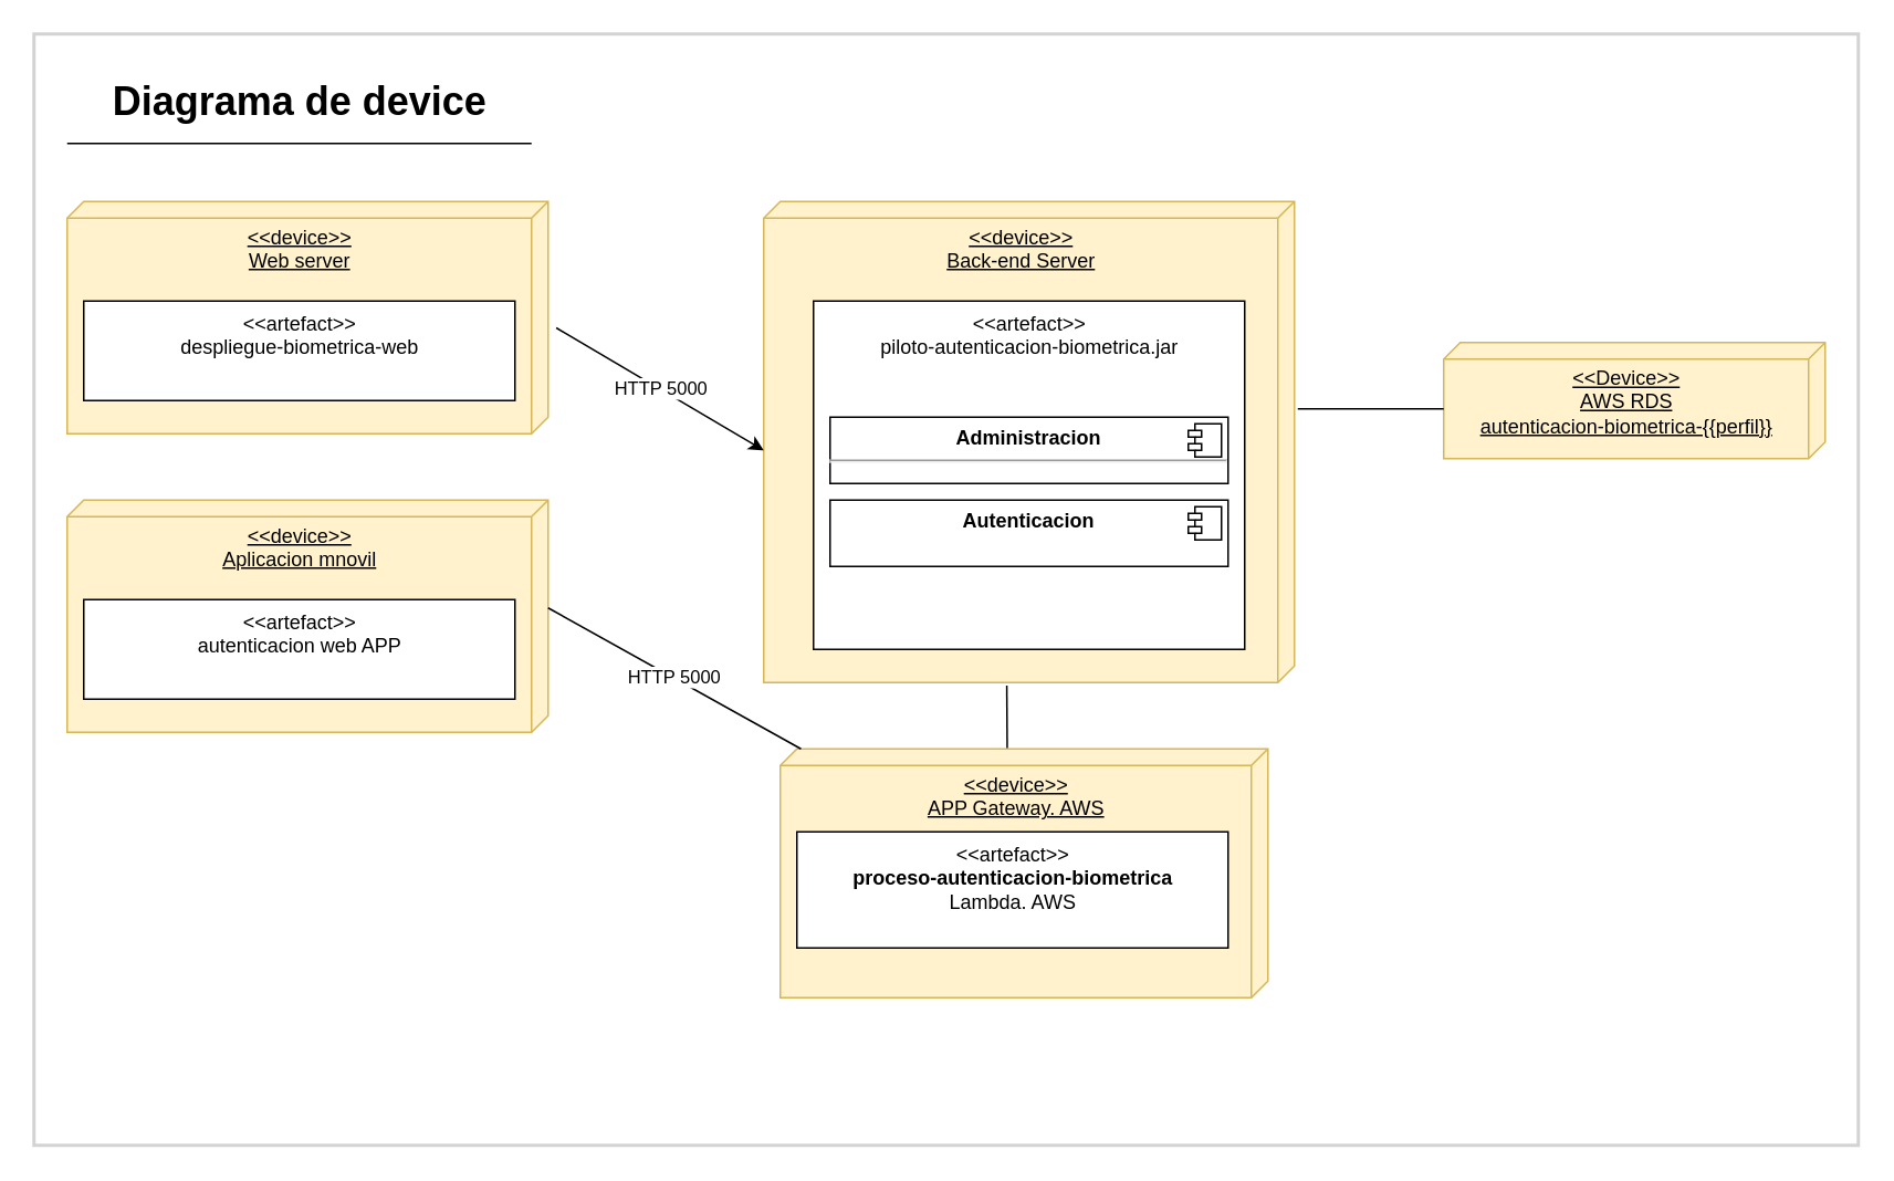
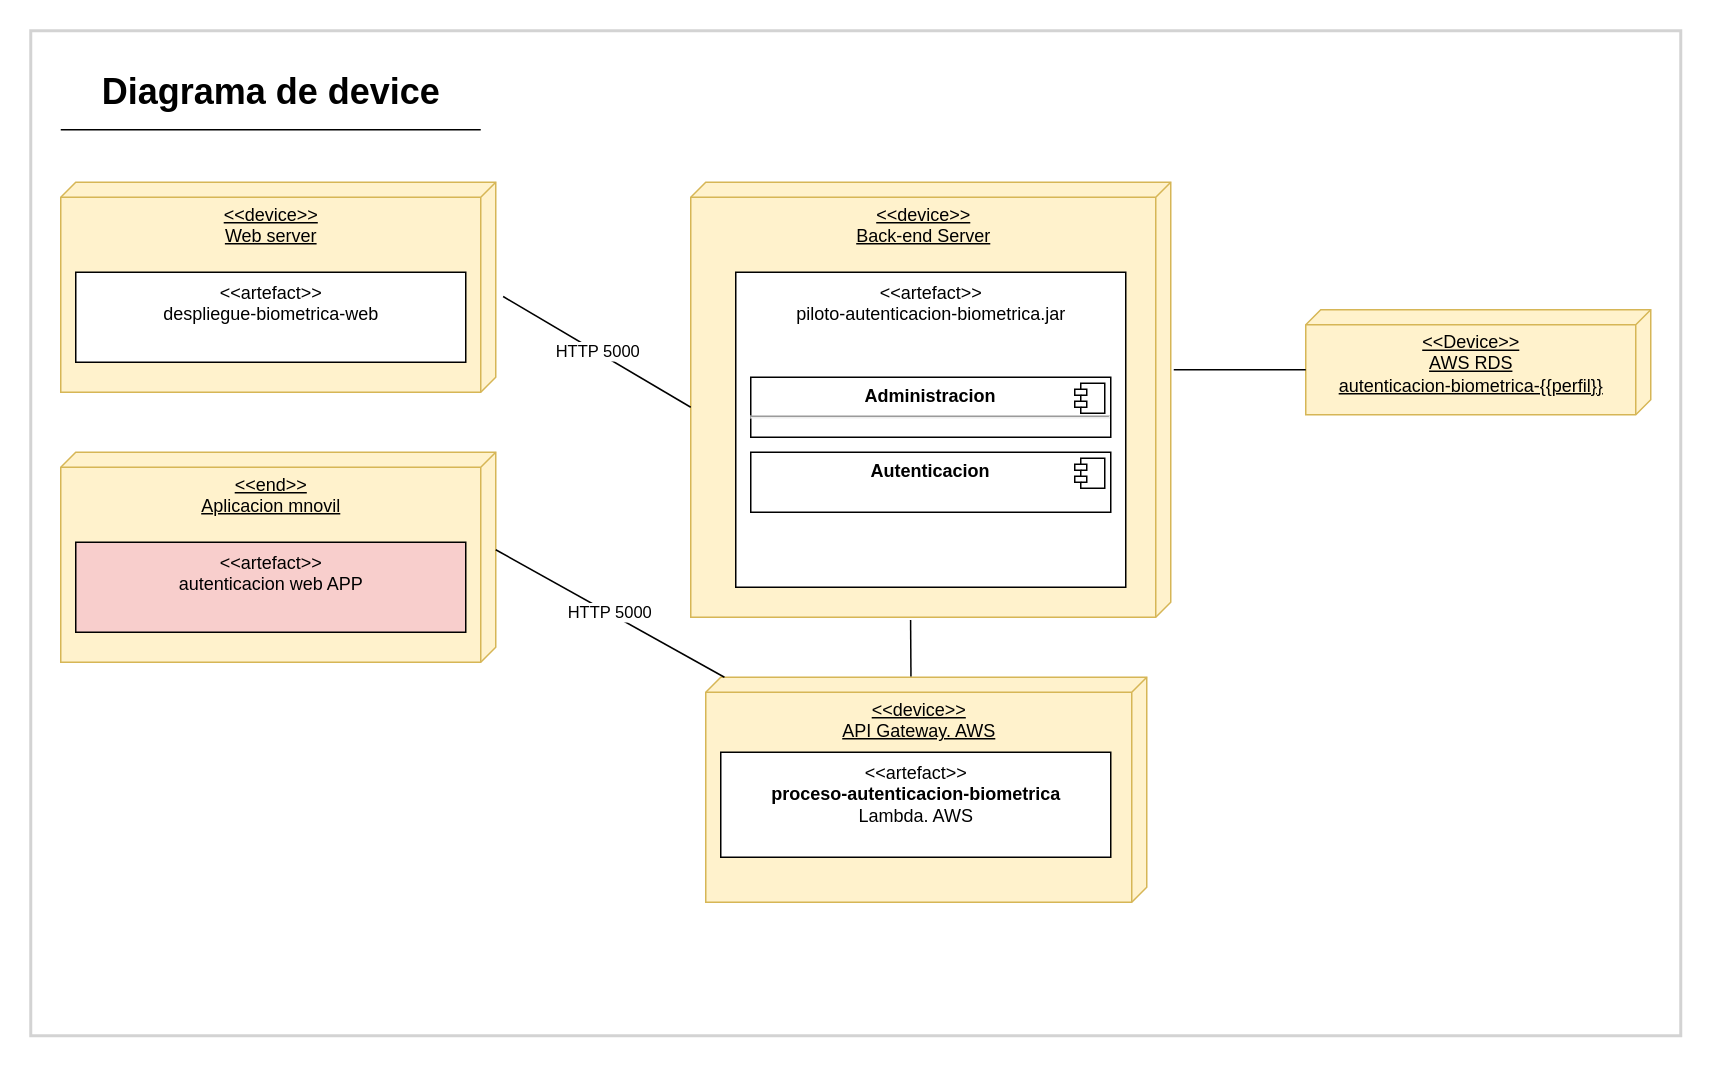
- <mxCell id="20" value="HTTP 5000" style="endArrow=classic;html=1;exitX=0.544;exitY=-0.017;exitDx=0;exitDy=0;exitPerimeter=0;entryX=0;entryY=0;entryDx=150;entryDy=320;entryPerimeter=0;" edge="1" parent="1" source="16" target="5"><mxGeometry width="50" height="50" relative="1" as="geometry"><mxPoint x="360" y="281" as="sourcePoint" /><mxPoint x="410" y="231" as="targetPoint" /></mxGeometry></mxCell>
+ <mxCell id="20" value="HTTP 5000" style="endArrow=none;html=1;exitX=0.544;exitY=-0.017;exitDx=0;exitDy=0;exitPerimeter=0;entryX=0;entryY=0;entryDx=150;entryDy=320;entryPerimeter=0;" edge="1" parent="1" source="16" target="5"><mxGeometry width="50" height="50" relative="1" as="geometry"><mxPoint x="360" y="281" as="sourcePoint" /><mxPoint x="410" y="231" as="targetPoint" /></mxGeometry></mxCell>
- <mxCell id="18" value="&amp;lt;&amp;lt;device&amp;gt;&amp;gt;&lt;br&gt;Aplicacion mnovil" style="verticalAlign=top;align=center;spacingTop=8;spacingLeft=2;spacingRight=12;shape=cube;size=10;direction=south;fontStyle=4;html=1;fillColor=#fff2cc;strokeColor=#d6b656;" vertex="1" parent="1"><mxGeometry x="40" y="301" width="290" height="140" as="geometry" /></mxCell>
+ <mxCell id="18" value="&amp;lt;&amp;lt;end&amp;gt;&amp;gt;&lt;br&gt;Aplicacion mnovil" style="verticalAlign=top;align=center;spacingTop=8;spacingLeft=2;spacingRight=12;shape=cube;size=10;direction=south;fontStyle=4;html=1;fillColor=#fff2cc;strokeColor=#d6b656;" vertex="1" parent="1"><mxGeometry x="40" y="301" width="290" height="140" as="geometry" /></mxCell>
- <mxCell id="19" value="&amp;lt;&amp;lt;artefact&amp;gt;&amp;gt;&lt;br&gt;autenticacion web APP" style="html=1;verticalAlign=top;" vertex="1" parent="1"><mxGeometry x="50" y="361" width="260" height="60" as="geometry" /></mxCell>
+ <mxCell id="19" value="&amp;lt;&amp;lt;artefact&amp;gt;&amp;gt;&lt;br&gt;autenticacion web APP" style="html=1;verticalAlign=top;fillColor=#f8cecc;" vertex="1" parent="1"><mxGeometry x="50" y="361" width="260" height="60" as="geometry" /></mxCell>
- <mxCell id="13" value="&amp;lt;&amp;lt;device&amp;gt;&amp;gt;&lt;br&gt;&lt;span style=&quot;&quot;&gt;APP Gateway. AWS&lt;/span&gt;" style="verticalAlign=top;align=center;spacingTop=8;spacingLeft=2;spacingRight=12;shape=cube;size=10;direction=south;fontStyle=4;html=1;fillColor=#fff2cc;strokeColor=#d6b656;" vertex="1" parent="1"><mxGeometry x="470" y="451" width="294" height="150" as="geometry" /></mxCell>
+ <mxCell id="13" value="&amp;lt;&amp;lt;device&amp;gt;&amp;gt;&lt;br&gt;&lt;span style=&quot;&quot;&gt;API Gateway. AWS&lt;/span&gt;" style="verticalAlign=top;align=center;spacingTop=8;spacingLeft=2;spacingRight=12;shape=cube;size=10;direction=south;fontStyle=4;html=1;fillColor=#fff2cc;strokeColor=#d6b656;" vertex="1" parent="1"><mxGeometry x="470" y="451" width="294" height="150" as="geometry" /></mxCell>
